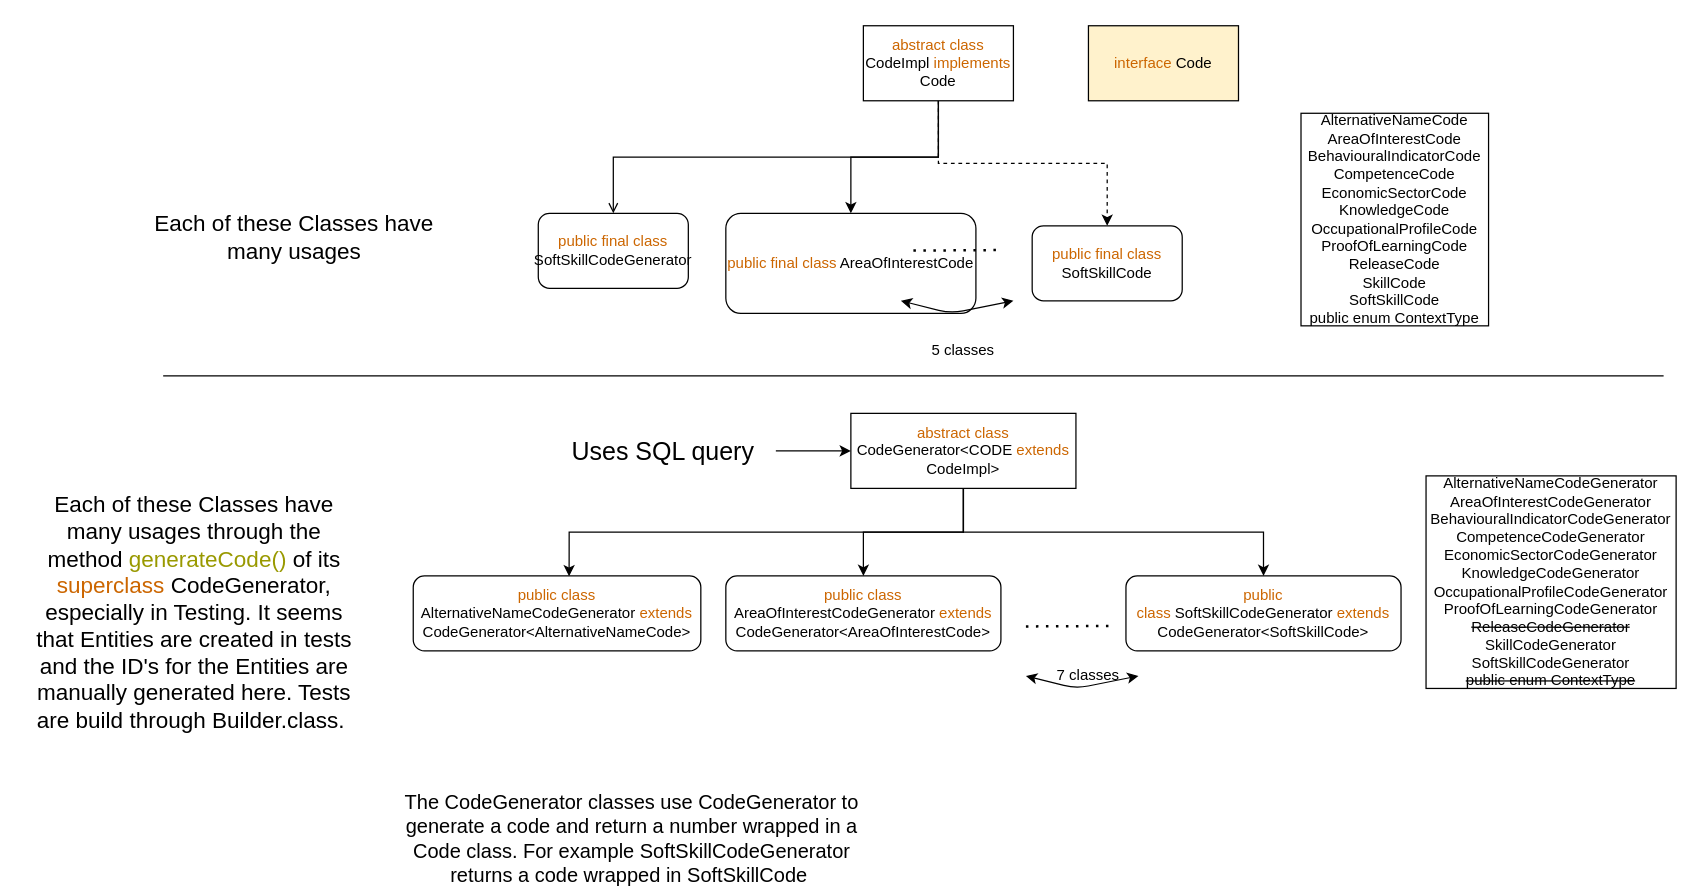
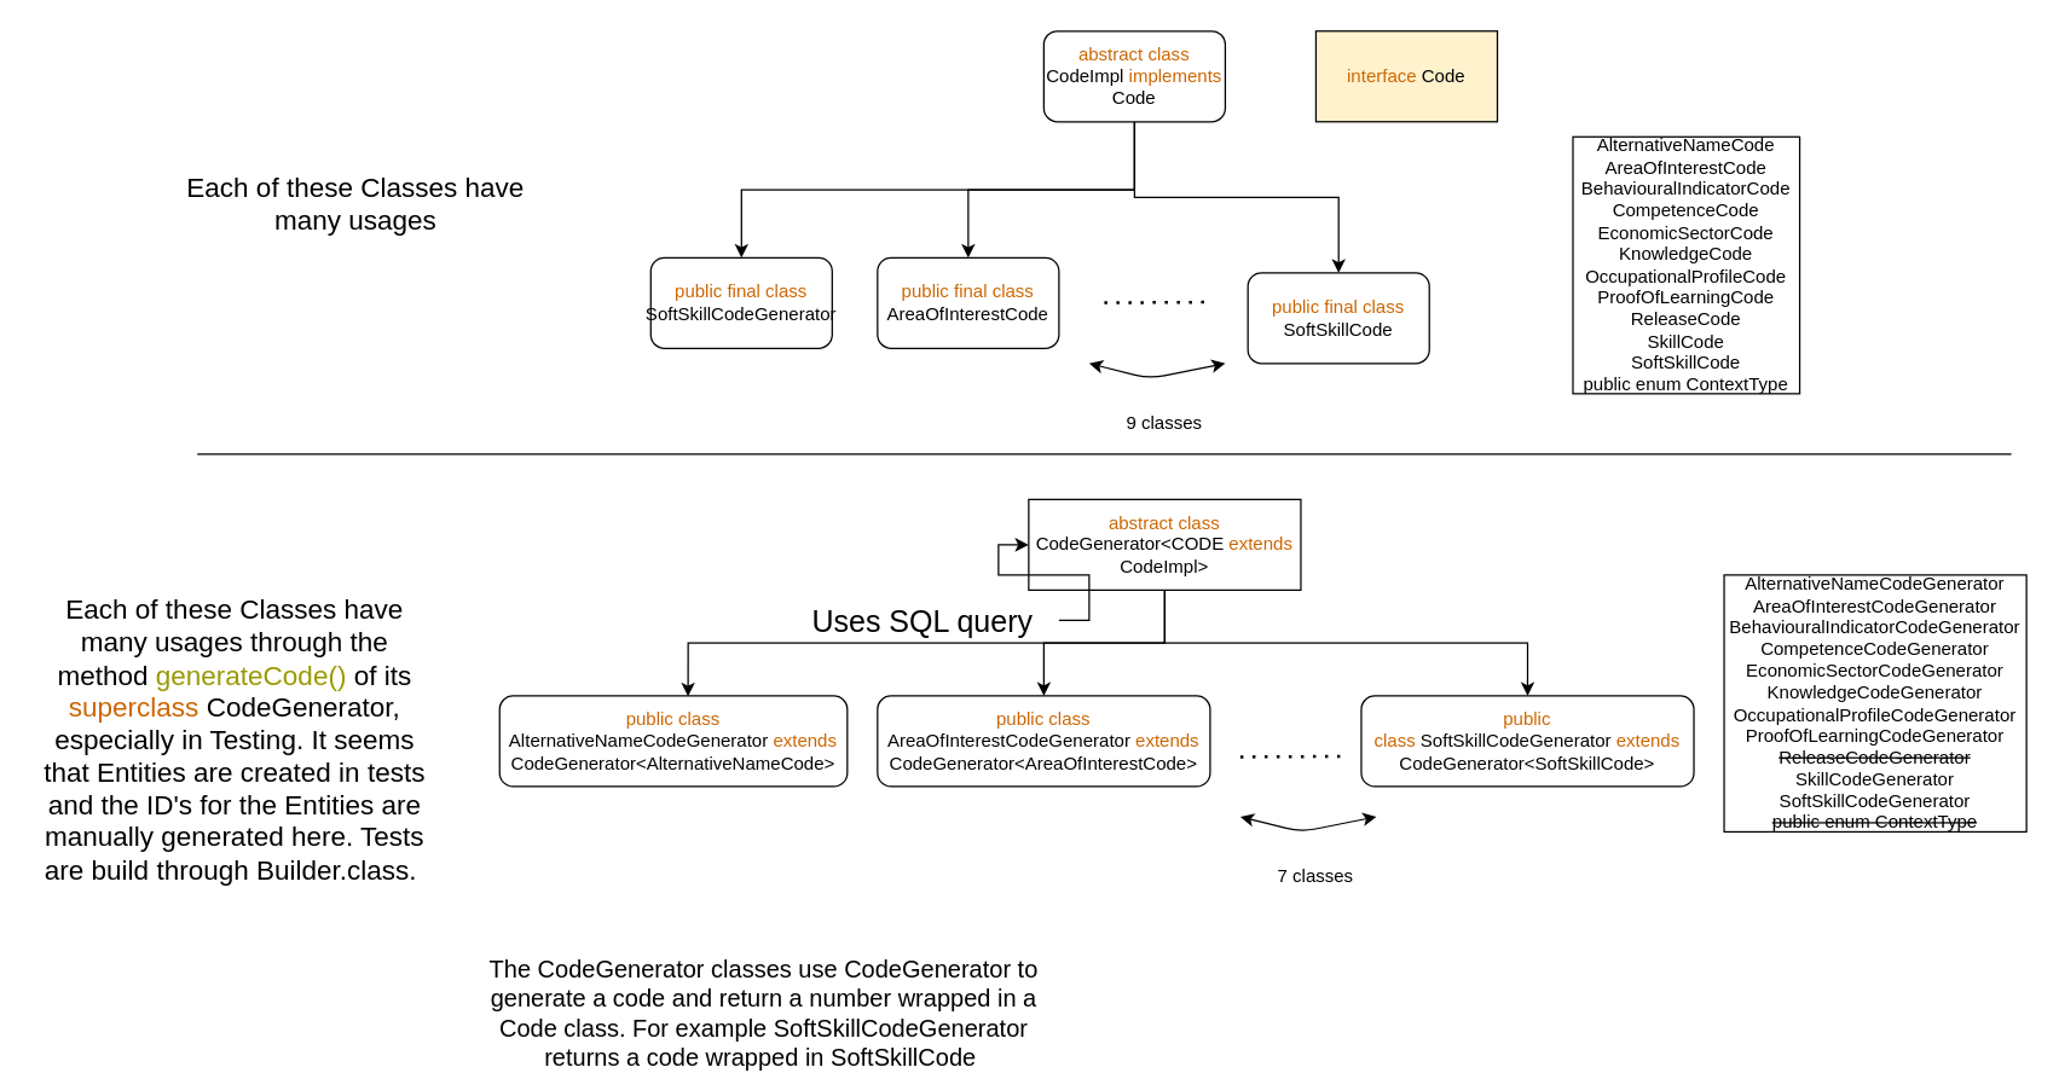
- <mxCell id="6" value="&lt;font color=&quot;#cc6600&quot;&gt;abstract class&lt;/font&gt; CodeImpl &lt;font color=&quot;#cc6600&quot;&gt;implements&lt;/font&gt; Code" style="rounded=0;whiteSpace=wrap;html=1;" vertex="1" parent="1"><mxGeometry x="690" y="20" width="120" height="60" as="geometry" /></mxCell>
+ <mxCell id="6" value="&lt;font color=&quot;#cc6600&quot;&gt;abstract class&lt;/font&gt; CodeImpl &lt;font color=&quot;#cc6600&quot;&gt;implements&lt;/font&gt; Code" style="whiteSpace=wrap;html=1;rounded=1;" vertex="1" parent="1"><mxGeometry x="690" y="20" width="120" height="60" as="geometry" /></mxCell>
- <mxCell id="5" style="edgeStyle=orthogonalEdgeStyle;rounded=0;orthogonalLoop=1;jettySize=auto;html=1;exitX=0.5;exitY=1;exitDx=0;exitDy=0;dashed=1;" edge="1" parent="1" source="6" target="14"><mxGeometry relative="1" as="geometry" /></mxCell>
+ <mxCell id="5" style="edgeStyle=orthogonalEdgeStyle;rounded=0;orthogonalLoop=1;jettySize=auto;html=1;exitX=0.5;exitY=1;exitDx=0;exitDy=0;" edge="1" parent="1" source="6" target="14"><mxGeometry relative="1" as="geometry" /></mxCell>
- <mxCell id="3" style="edgeStyle=orthogonalEdgeStyle;rounded=0;orthogonalLoop=1;jettySize=auto;html=1;exitX=0.5;exitY=1;exitDx=0;exitDy=0;entryX=0.5;entryY=0;entryDx=0;entryDy=0;endArrow=open;" edge="1" parent="1" source="6" target="11"><mxGeometry relative="1" as="geometry" /></mxCell>
+ <mxCell id="3" style="edgeStyle=orthogonalEdgeStyle;rounded=0;orthogonalLoop=1;jettySize=auto;html=1;exitX=0.5;exitY=1;exitDx=0;exitDy=0;entryX=0.5;entryY=0;entryDx=0;entryDy=0;" edge="1" parent="1" source="6" target="11"><mxGeometry relative="1" as="geometry" /></mxCell>
- <mxCell id="18" value="&lt;font style=&quot;font-size: 18px&quot;&gt;Each of these Classes have many usages&lt;/font&gt;" style="text;html=1;strokeColor=none;fillColor=none;align=center;verticalAlign=middle;whiteSpace=wrap;rounded=0;" vertex="1" parent="1"><mxGeometry x="100" y="180" width="270" height="20" as="geometry" /></mxCell>
+ <mxCell id="18" value="&lt;font style=&quot;font-size: 18px&quot;&gt;Each of these Classes have many usages&lt;/font&gt;" style="text;html=1;strokeColor=none;fillColor=none;align=center;verticalAlign=middle;whiteSpace=wrap;rounded=0;" vertex="1" parent="1"><mxGeometry x="100" y="125" width="270" height="20" as="geometry" /></mxCell>
- <mxCell id="12" value="&lt;font color=&quot;#cc6600&quot;&gt;public final class&lt;/font&gt; AreaOfInterestCode" style="rounded=1;whiteSpace=wrap;html=1;" vertex="1" parent="1"><mxGeometry x="580" y="170" width="200" height="80" as="geometry" /></mxCell>
+ <mxCell id="12" value="&lt;font color=&quot;#cc6600&quot;&gt;public final class&lt;/font&gt; AreaOfInterestCode" style="rounded=1;whiteSpace=wrap;html=1;" vertex="1" parent="1"><mxGeometry x="580" y="170" width="120" height="60" as="geometry" /></mxCell>
- <mxCell id="23" value="5 classes" style="text;html=1;strokeColor=none;fillColor=none;align=center;verticalAlign=middle;whiteSpace=wrap;rounded=0;" vertex="1" parent="1"><mxGeometry x="730" y="270" width="80" height="20" as="geometry" /></mxCell>
+ <mxCell id="23" value="9 classes" style="text;html=1;strokeColor=none;fillColor=none;align=center;verticalAlign=middle;whiteSpace=wrap;rounded=0;" vertex="1" parent="1"><mxGeometry x="730" y="270" width="80" height="20" as="geometry" /></mxCell>
- <mxCell id="28" value="&lt;font style=&quot;font-size: 20px&quot;&gt;Uses SQL query&lt;/font&gt;" style="text;html=1;strokeColor=none;fillColor=none;align=center;verticalAlign=middle;whiteSpace=wrap;rounded=0;" vertex="1" parent="1"><mxGeometry x="440" y="350" width="180" height="20" as="geometry" /></mxCell>
+ <mxCell id="28" value="&lt;font style=&quot;font-size: 20px&quot;&gt;Uses SQL query&lt;/font&gt;" style="text;html=1;strokeColor=none;fillColor=none;align=center;verticalAlign=middle;whiteSpace=wrap;rounded=0;" vertex="1" parent="1"><mxGeometry x="520" y="400" width="180" height="20" as="geometry" /></mxCell>
- <mxCell id="16" value="7 classes" style="text;html=1;strokeColor=none;fillColor=none;align=center;verticalAlign=middle;whiteSpace=wrap;rounded=0;" vertex="1" parent="1"><mxGeometry x="830" y="530" width="80" height="20" as="geometry" /></mxCell>
+ <mxCell id="16" value="7 classes" style="text;html=1;strokeColor=none;fillColor=none;align=center;verticalAlign=middle;whiteSpace=wrap;rounded=0;" vertex="1" parent="1"><mxGeometry x="830" y="570" width="80" height="20" as="geometry" /></mxCell>
